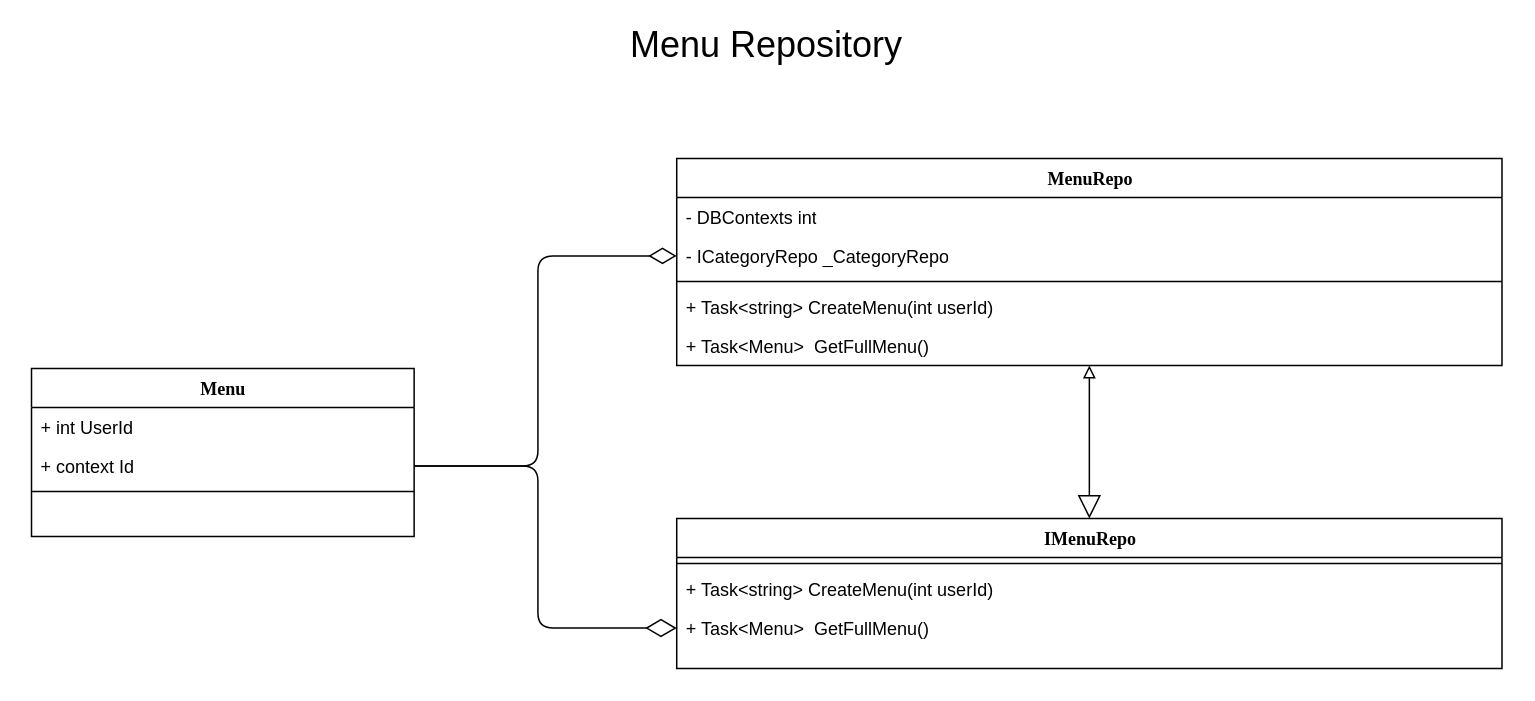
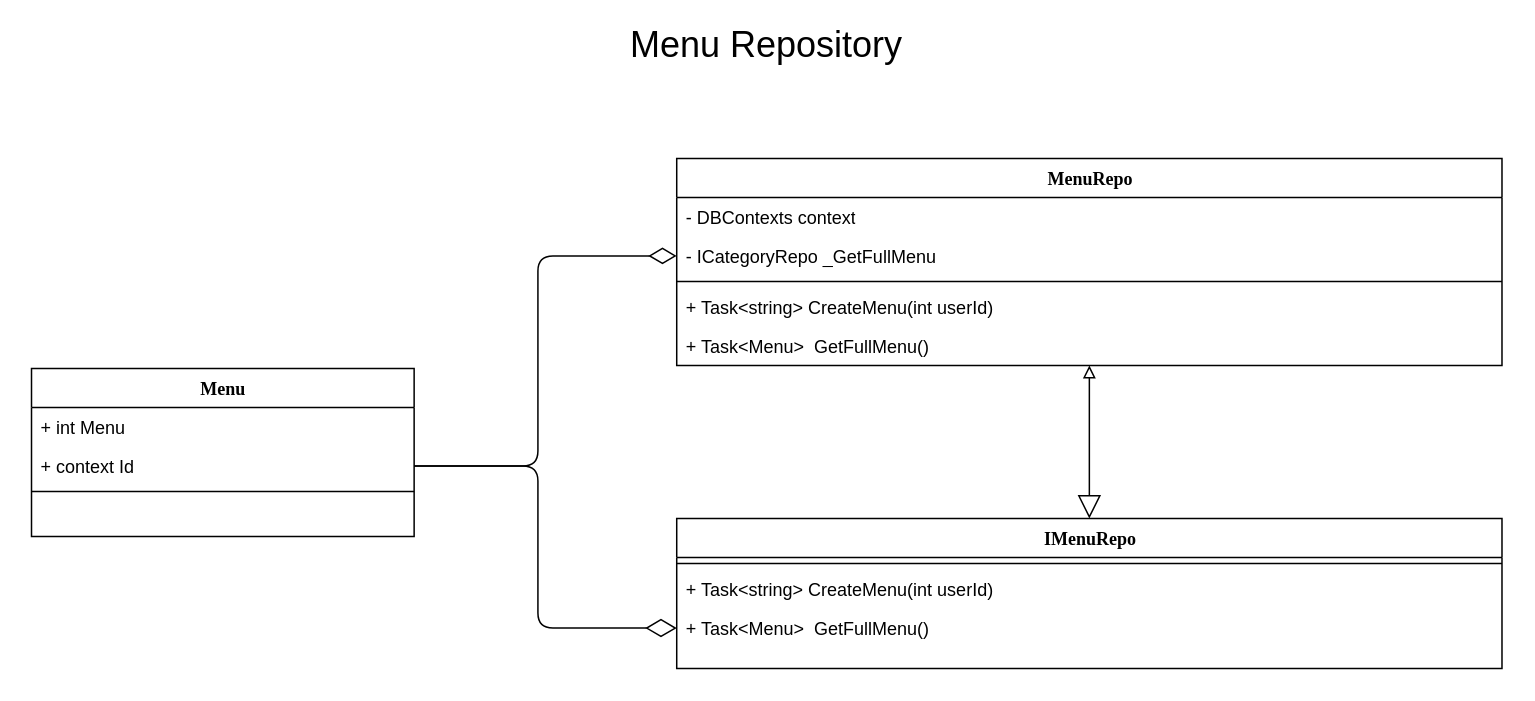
- <mxCell id="9" value="- DBContexts int&lt;br&gt;" style="text;html=1;strokeColor=none;fillColor=none;align=left;verticalAlign=top;spacingLeft=4;spacingRight=4;whiteSpace=wrap;overflow=hidden;rotatable=0;points=[[0,0.5],[1,0.5]];portConstraint=eastwest;" vertex="1" parent="8"><mxGeometry y="26" width="550" height="26" as="geometry" /></mxCell>
+ <mxCell id="9" value="- DBContexts context&lt;br&gt;" style="text;html=1;strokeColor=none;fillColor=none;align=left;verticalAlign=top;spacingLeft=4;spacingRight=4;whiteSpace=wrap;overflow=hidden;rotatable=0;points=[[0,0.5],[1,0.5]];portConstraint=eastwest;" vertex="1" parent="8"><mxGeometry y="26" width="550" height="26" as="geometry" /></mxCell>
- <mxCell id="10" value="&lt;div style=&quot;text-align: center&quot;&gt;- ICategoryRepo _CategoryRepo&lt;/div&gt;" style="text;html=1;strokeColor=none;fillColor=none;align=left;verticalAlign=top;spacingLeft=4;spacingRight=4;whiteSpace=wrap;overflow=hidden;rotatable=0;points=[[0,0.5],[1,0.5]];portConstraint=eastwest;" vertex="1" parent="8"><mxGeometry y="52" width="550" height="26" as="geometry" /></mxCell>
+ <mxCell id="10" value="&lt;div style=&quot;text-align: center&quot;&gt;- ICategoryRepo _GetFullMenu&lt;/div&gt;" style="text;html=1;strokeColor=none;fillColor=none;align=left;verticalAlign=top;spacingLeft=4;spacingRight=4;whiteSpace=wrap;overflow=hidden;rotatable=0;points=[[0,0.5],[1,0.5]];portConstraint=eastwest;" vertex="1" parent="8"><mxGeometry y="52" width="550" height="26" as="geometry" /></mxCell>
- <mxCell id="15" value="+ int UserId" style="text;html=1;strokeColor=none;fillColor=none;align=left;verticalAlign=top;spacingLeft=4;spacingRight=4;whiteSpace=wrap;overflow=hidden;rotatable=0;points=[[0,0.5],[1,0.5]];portConstraint=eastwest;" vertex="1" parent="14"><mxGeometry y="26" width="255" height="26" as="geometry" /></mxCell>
+ <mxCell id="15" value="+ int Menu" style="text;html=1;strokeColor=none;fillColor=none;align=left;verticalAlign=top;spacingLeft=4;spacingRight=4;whiteSpace=wrap;overflow=hidden;rotatable=0;points=[[0,0.5],[1,0.5]];portConstraint=eastwest;" vertex="1" parent="14"><mxGeometry y="26" width="255" height="26" as="geometry" /></mxCell>
